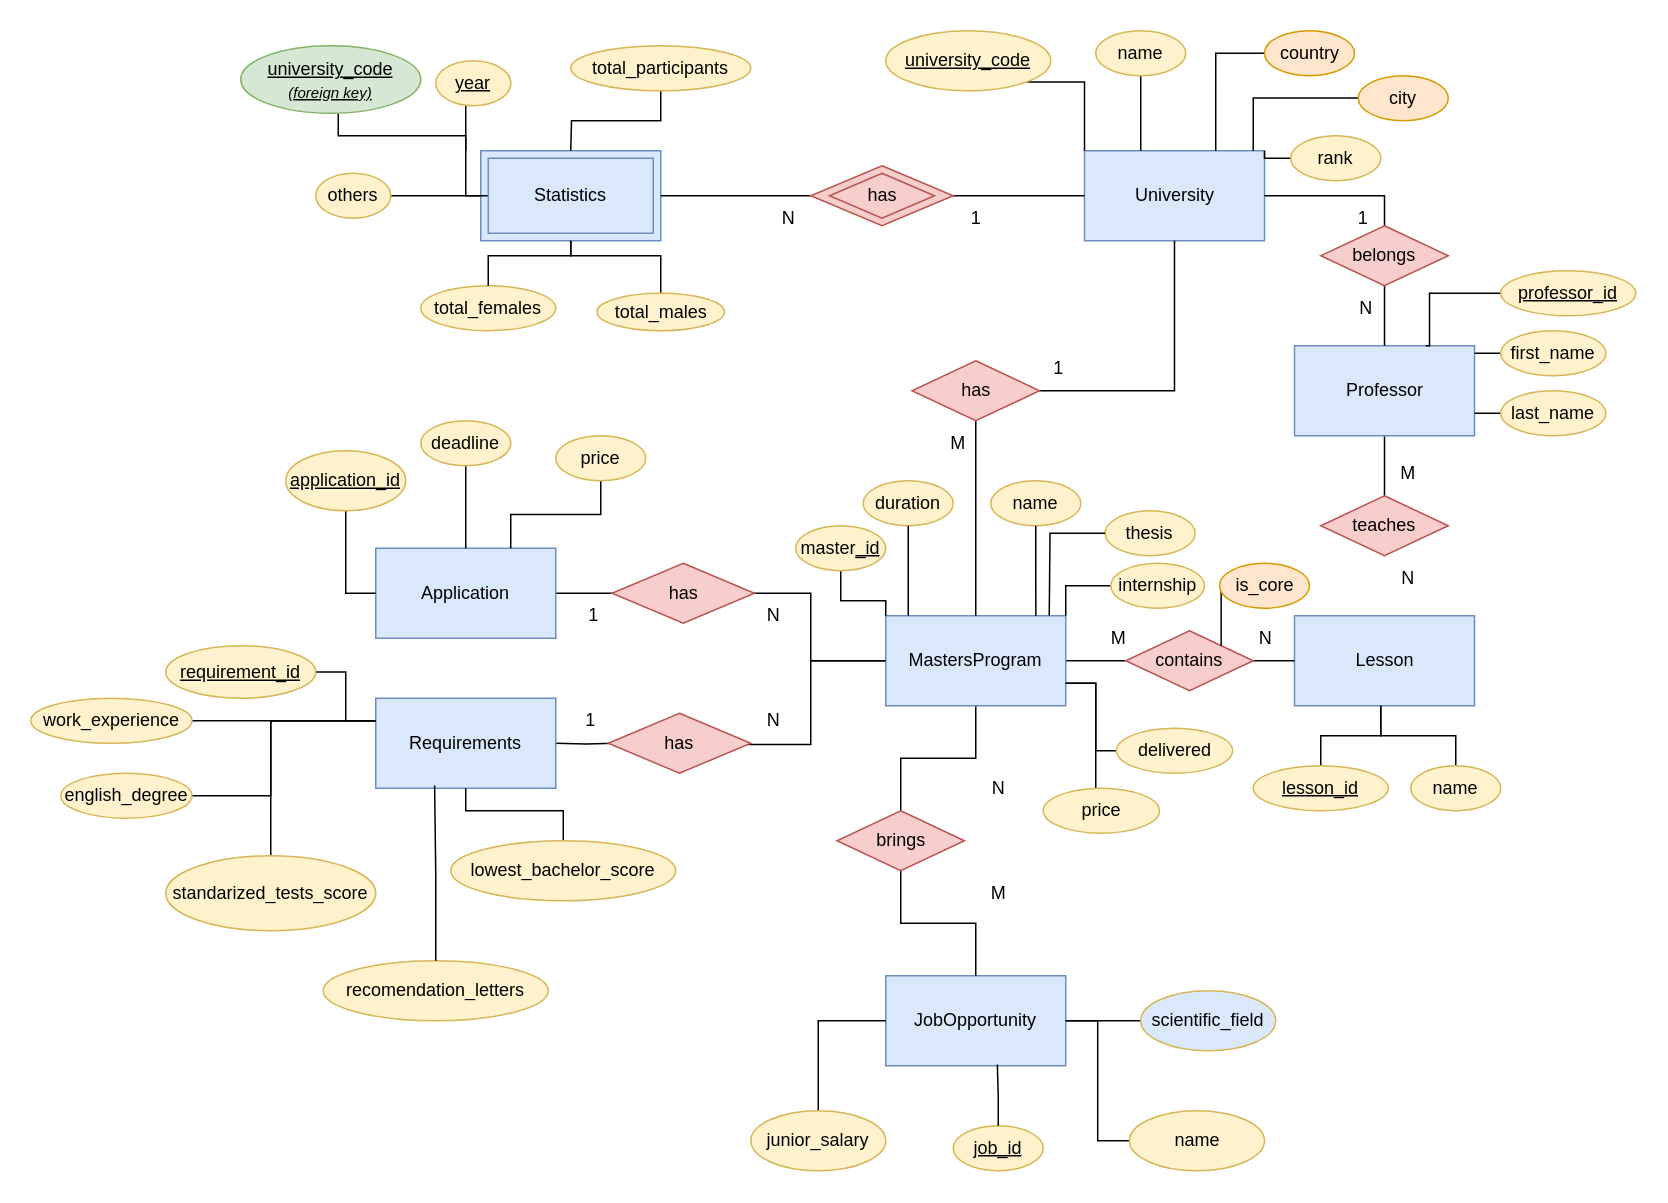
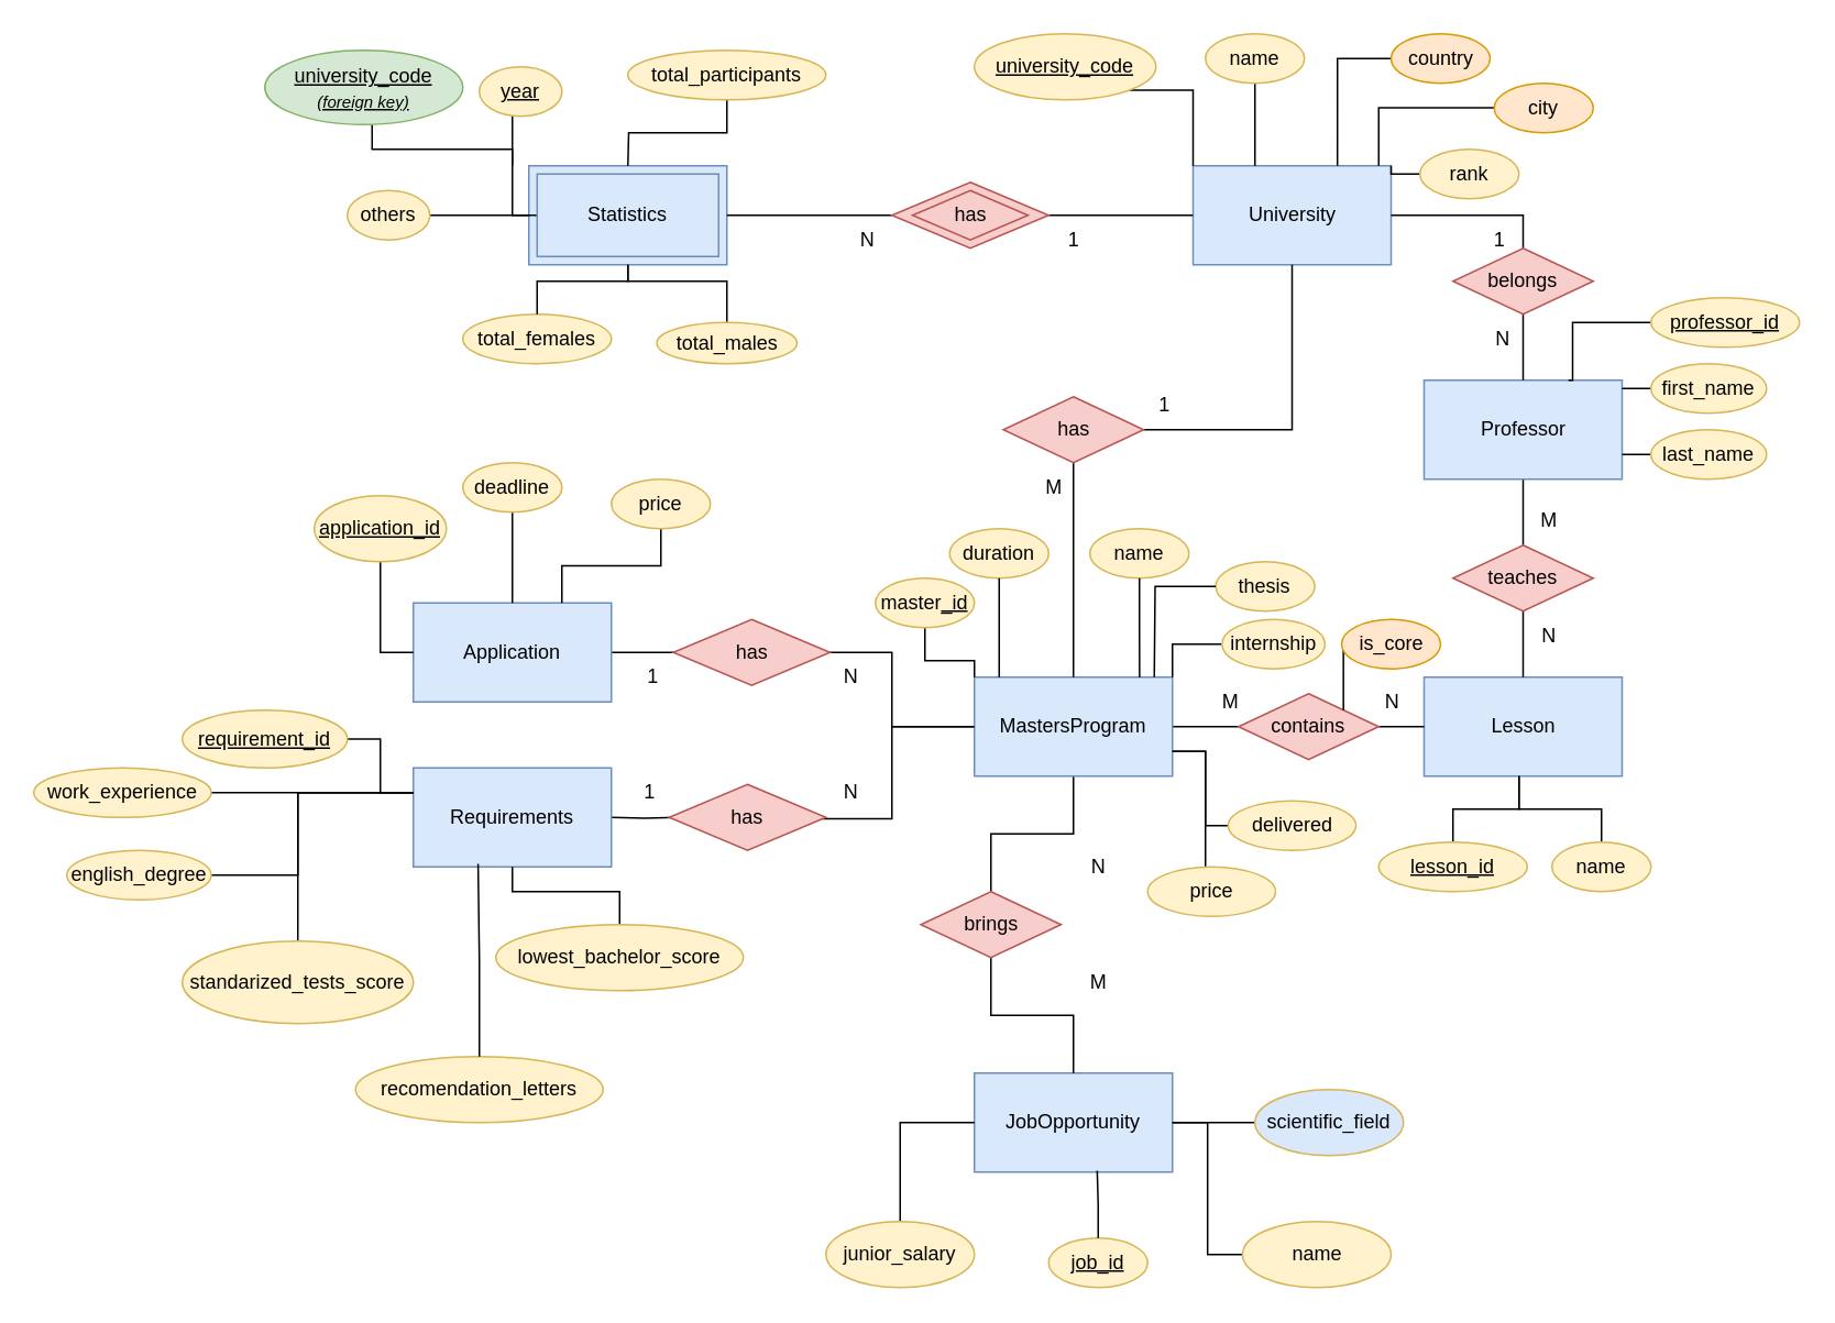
+ <mxCell id="23" style="edgeStyle=orthogonalEdgeStyle;rounded=0;orthogonalLoop=1;jettySize=auto;html=1;exitX=0.5;exitY=1;exitDx=0;exitDy=0;endArrow=none;endFill=0;" parent="1" source="25" target="9" edge="1"><mxGeometry relative="1" as="geometry" /></mxCell>
